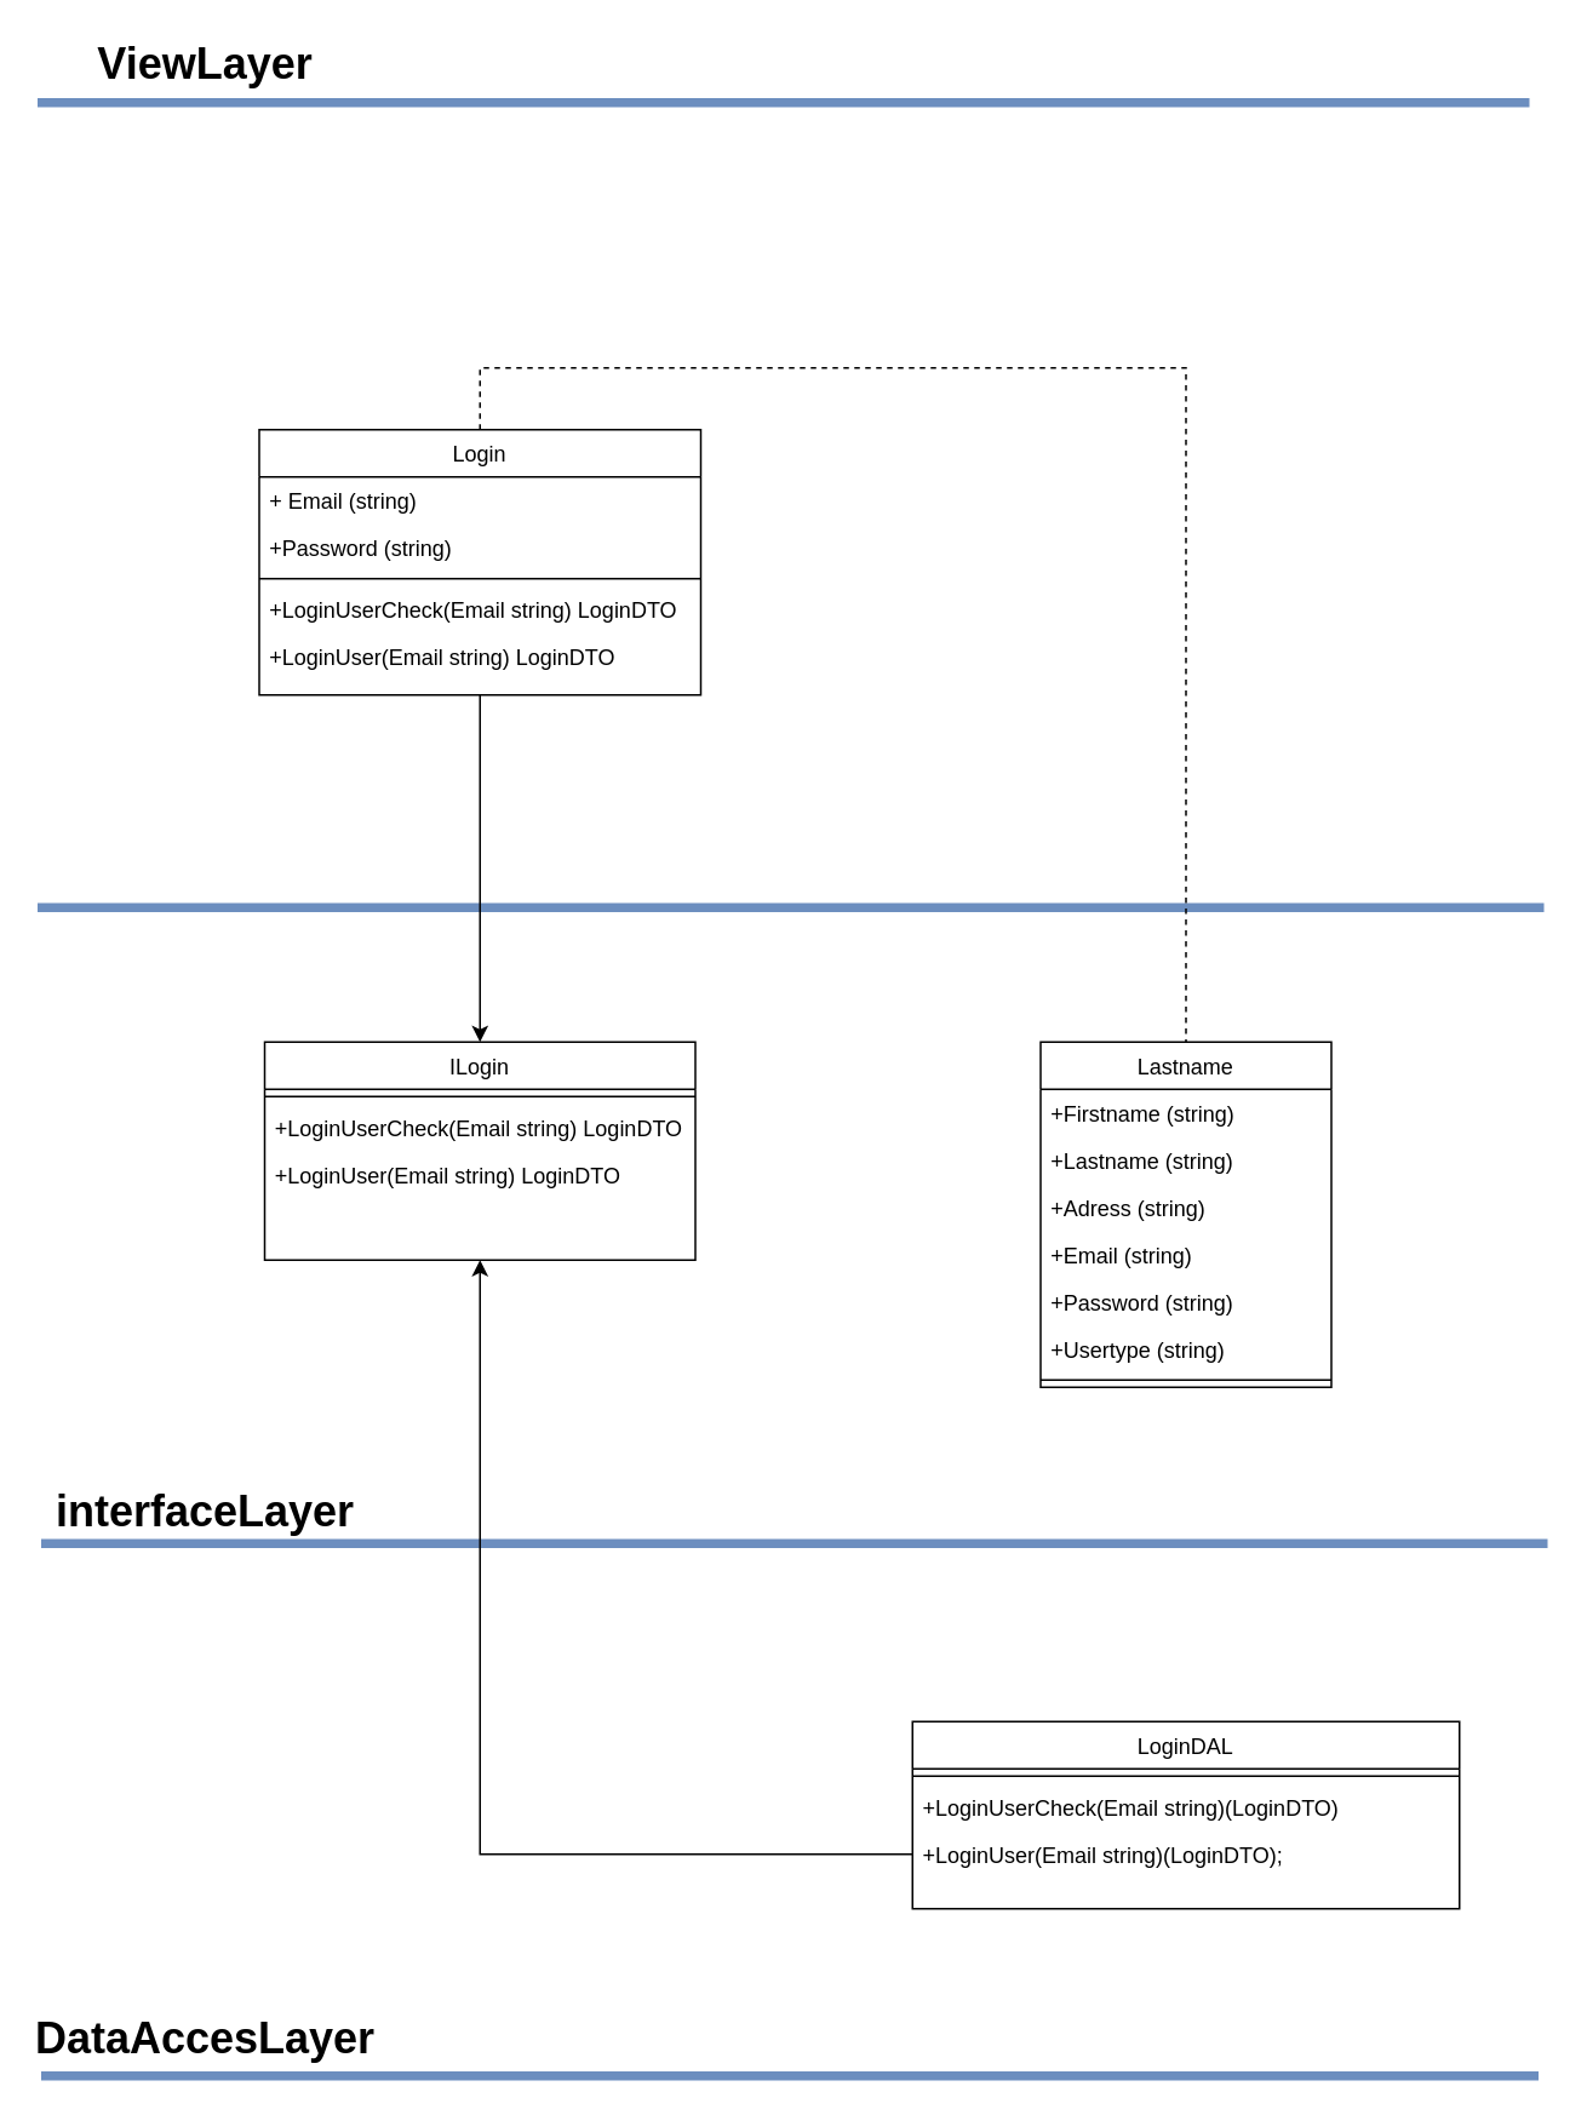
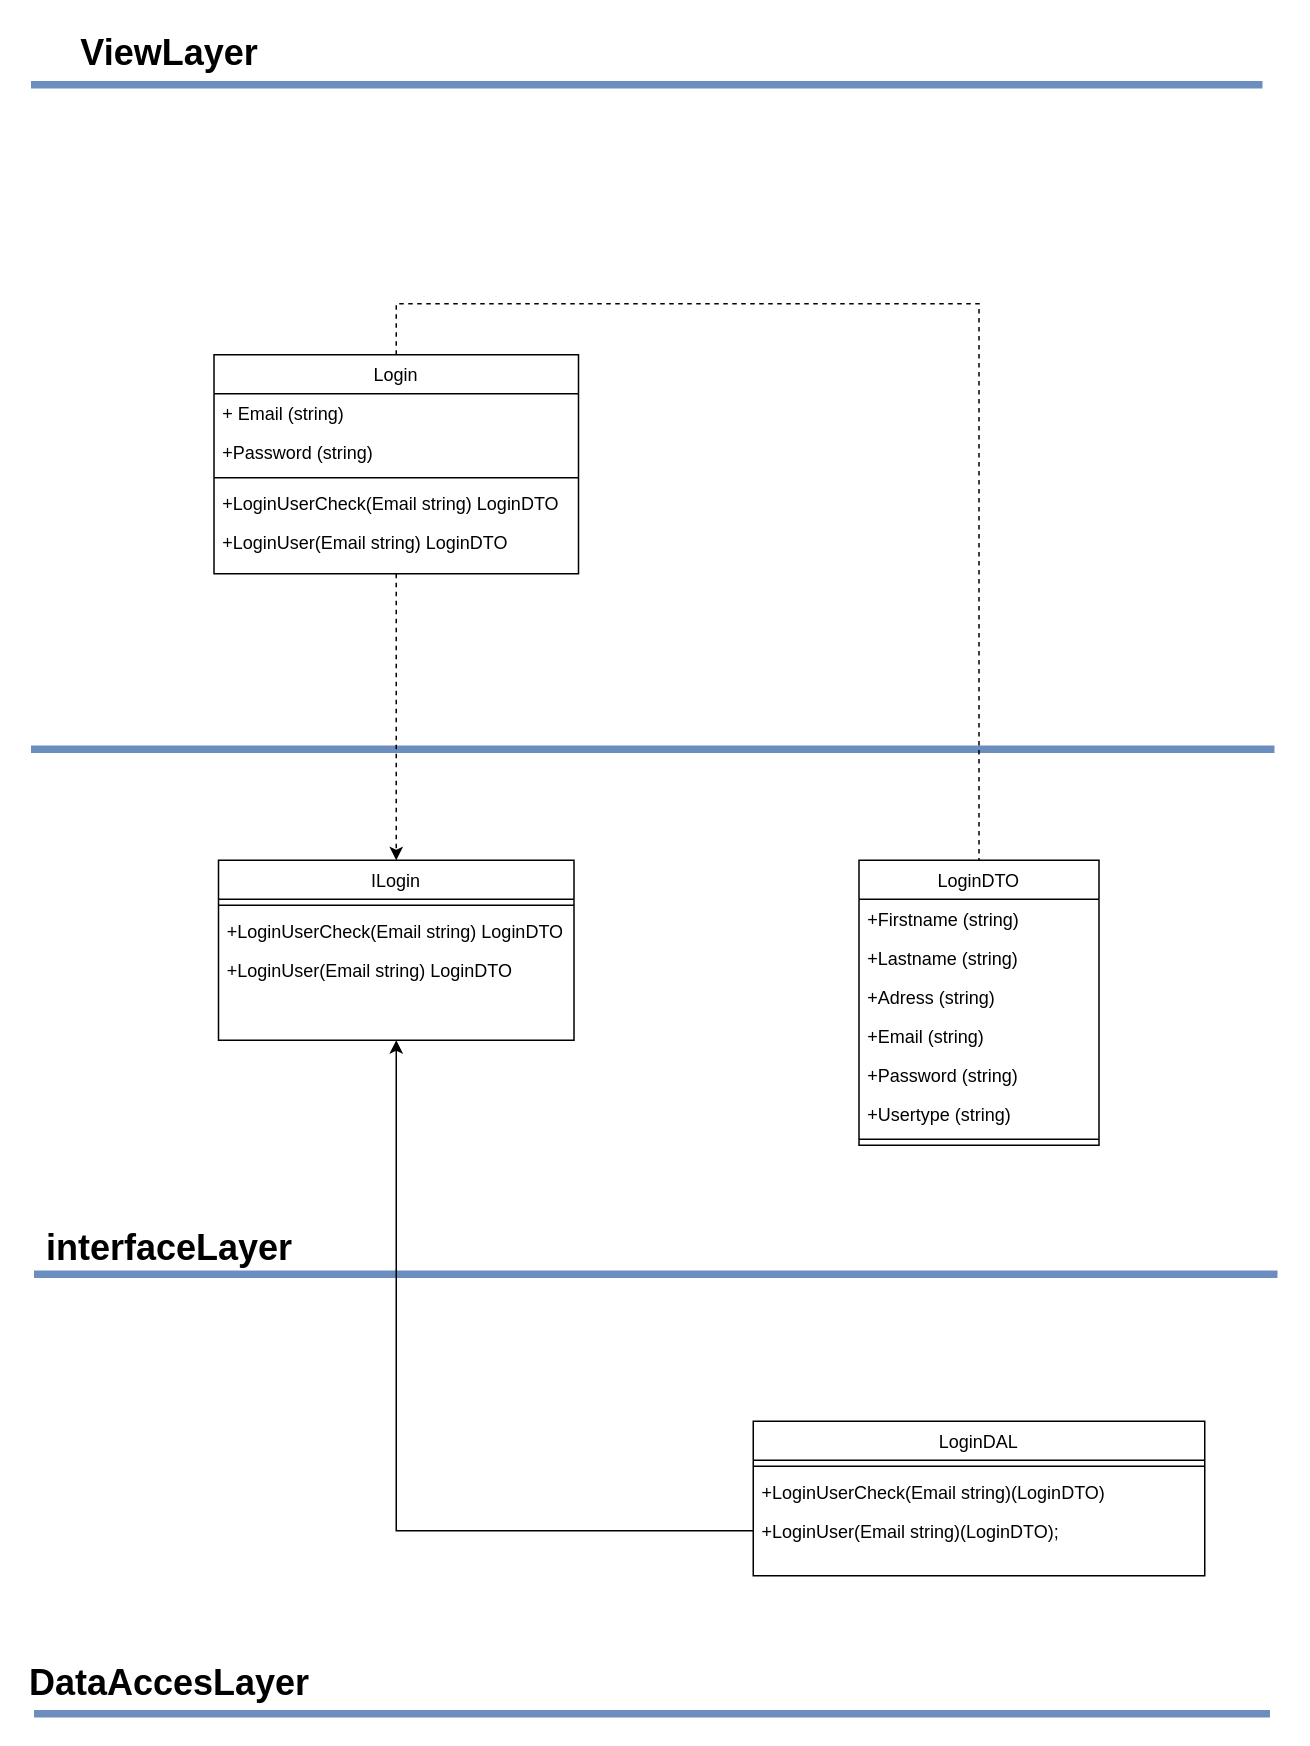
- <mxCell id="25" style="edgeStyle=orthogonalEdgeStyle;rounded=0;orthogonalLoop=1;jettySize=auto;html=1;entryX=0.5;entryY=0;entryDx=0;entryDy=0;" edge="1" parent="1" source="27" target="14"><mxGeometry relative="1" as="geometry" /></mxCell>
+ <mxCell id="25" style="edgeStyle=orthogonalEdgeStyle;rounded=0;orthogonalLoop=1;jettySize=auto;html=1;entryX=0.5;entryY=0;entryDx=0;entryDy=0;dashed=1;" edge="1" parent="1" source="27" target="14"><mxGeometry relative="1" as="geometry" /></mxCell>
- <mxCell id="2" value="Lastname" style="swimlane;fontStyle=0;align=center;verticalAlign=top;childLayout=stackLayout;horizontal=1;startSize=26;horizontalStack=0;resizeParent=1;resizeLast=0;collapsible=1;marginBottom=0;rounded=0;shadow=0;strokeWidth=1;" parent="1" vertex="1"><mxGeometry x="572" y="573" width="160" height="190" as="geometry"><mxRectangle x="130" y="380" width="160" height="26" as="alternateBounds" /></mxGeometry></mxCell>
+ <mxCell id="2" value="LoginDTO" style="swimlane;fontStyle=0;align=center;verticalAlign=top;childLayout=stackLayout;horizontal=1;startSize=26;horizontalStack=0;resizeParent=1;resizeLast=0;collapsible=1;marginBottom=0;rounded=0;shadow=0;strokeWidth=1;" parent="1" vertex="1"><mxGeometry x="572" y="573" width="160" height="190" as="geometry"><mxRectangle x="130" y="380" width="160" height="26" as="alternateBounds" /></mxGeometry></mxCell>
